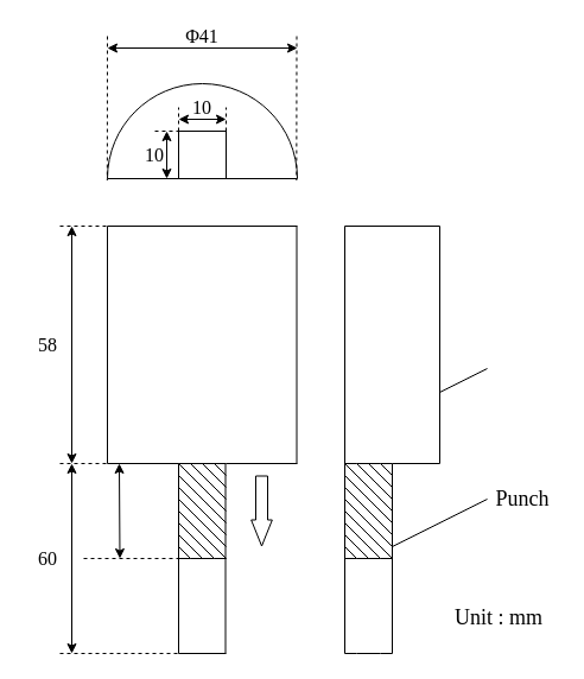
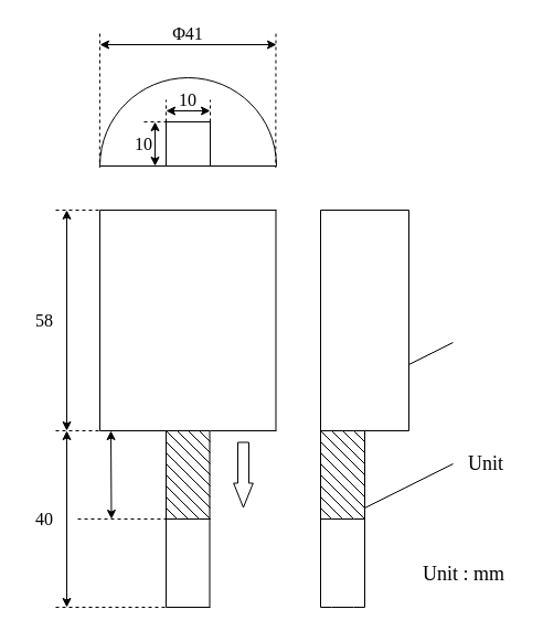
- <mxCell id="66" value="&lt;font face=&quot;Times New Roman&quot; style=&quot;font-size: 18px&quot;&gt;Punch&lt;/font&gt;" style="text;html=1;strokeColor=none;fillColor=none;align=center;verticalAlign=middle;whiteSpace=wrap;rounded=0;shadow=0;comic=0;" vertex="1" parent="1"><mxGeometry x="420" y="410" width="40" height="20" as="geometry" /></mxCell>
+ <mxCell id="66" value="&lt;font face=&quot;Times New Roman&quot; style=&quot;font-size: 18px&quot;&gt;Unit&lt;/font&gt;" style="text;html=1;strokeColor=none;fillColor=none;align=center;verticalAlign=middle;whiteSpace=wrap;rounded=0;shadow=0;comic=0;" vertex="1" parent="1"><mxGeometry x="420" y="410" width="40" height="20" as="geometry" /></mxCell>
- <mxCell id="64" value="&lt;font face=&quot;Times New Roman&quot; style=&quot;font-size: 16px&quot;&gt;60&lt;/font&gt;" style="text;html=1;strokeColor=none;fillColor=none;align=center;verticalAlign=middle;whiteSpace=wrap;rounded=0;shadow=0;comic=0;" vertex="1" parent="1"><mxGeometry x="20" y="460" width="40" height="20" as="geometry" /></mxCell>
+ <mxCell id="64" value="&lt;font face=&quot;Times New Roman&quot; style=&quot;font-size: 16px&quot;&gt;40&lt;/font&gt;" style="text;html=1;strokeColor=none;fillColor=none;align=center;verticalAlign=middle;whiteSpace=wrap;rounded=0;shadow=0;comic=0;" vertex="1" parent="1"><mxGeometry x="20" y="460" width="40" height="20" as="geometry" /></mxCell>
